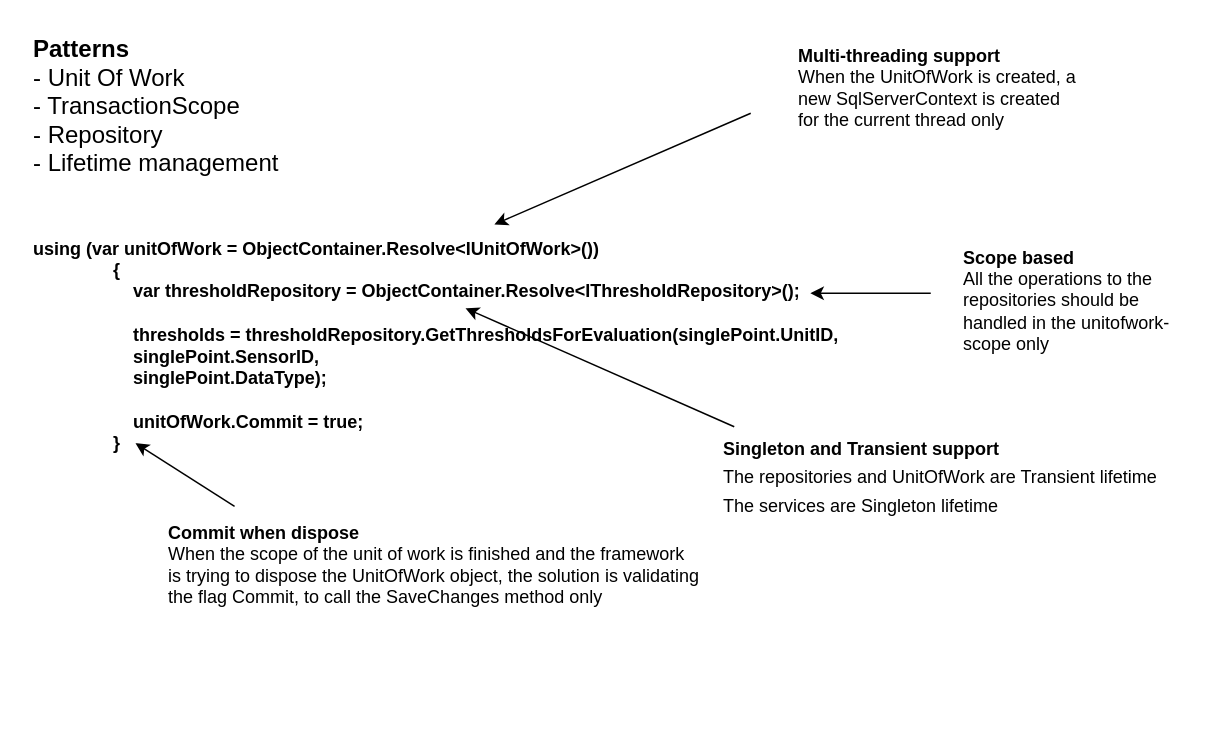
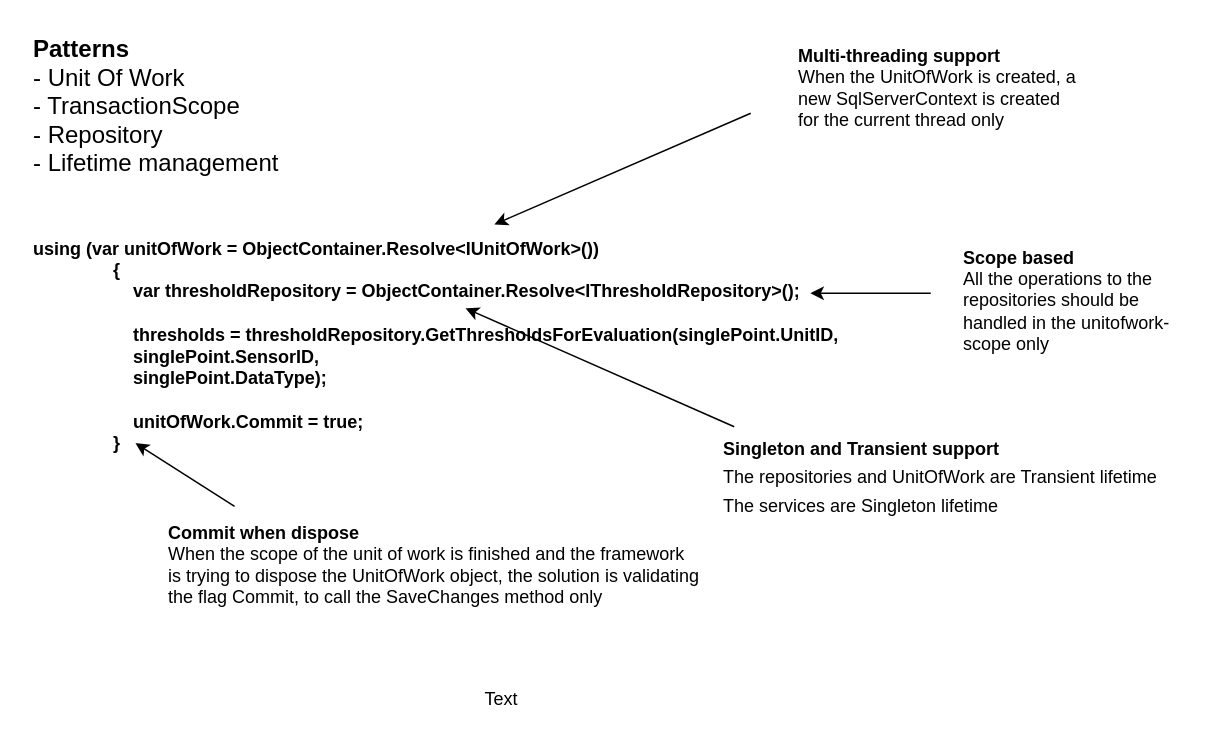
+ <mxCell id="8" value="Text" style="text;html=1;resizable=0;points=[];autosize=1;align=left;verticalAlign=top;spacingTop=-4;" vertex="1" parent="1"><mxGeometry x="321" y="456" width="40" height="20" as="geometry" /></mxCell>
